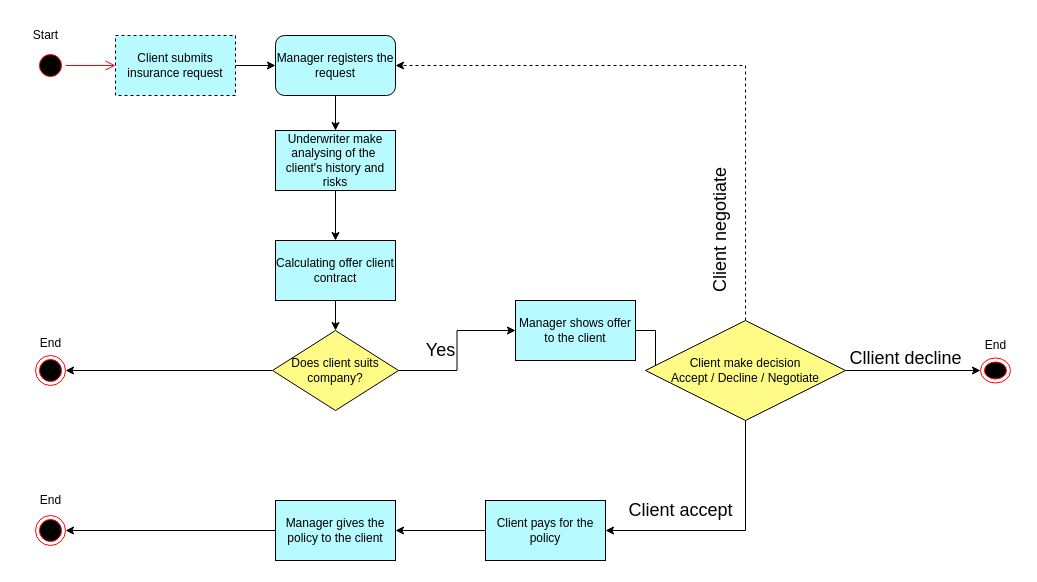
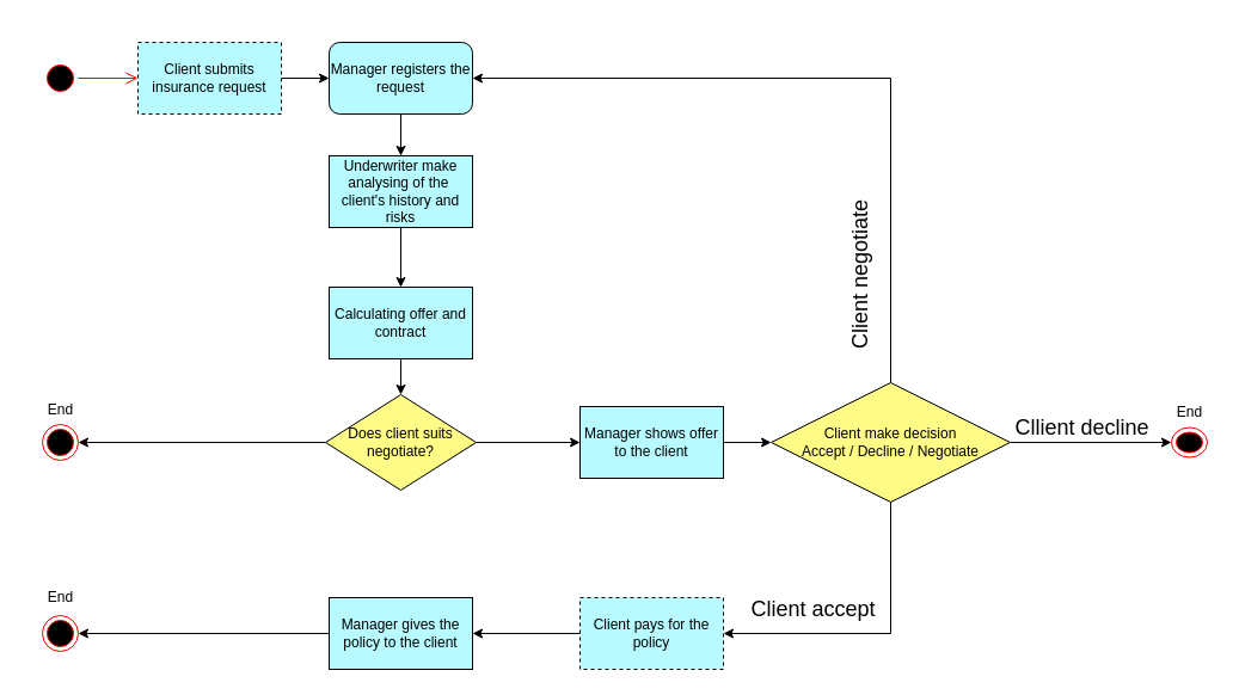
- <mxCell id="22" value="Start" style="text;html=1;align=center;verticalAlign=middle;resizable=0;points=[];autosize=1;strokeColor=none;fillColor=none;" vertex="1" parent="1"><mxGeometry x="20" y="20" width="50" height="30" as="geometry" /></mxCell>
- <mxCell id="17" style="edgeStyle=orthogonalEdgeStyle;rounded=0;orthogonalLoop=1;jettySize=auto;html=1;dashed=1;" edge="1" parent="1" source="18" target="5"><mxGeometry relative="1" as="geometry"><Array as="points"><mxPoint x="745" y="65" /></Array></mxGeometry></mxCell>
+ <mxCell id="17" style="edgeStyle=orthogonalEdgeStyle;rounded=0;orthogonalLoop=1;jettySize=auto;html=1;" edge="1" parent="1" source="18" target="5"><mxGeometry relative="1" as="geometry"><Array as="points"><mxPoint x="745" y="65" /></Array></mxGeometry></mxCell>
- <mxCell id="9" value="Calculating offer client contract" style="rounded=0;whiteSpace=wrap;html=1;fillColor=#B7FAFF;" vertex="1" parent="1"><mxGeometry x="275" y="240" width="120" height="60" as="geometry" /></mxCell>
+ <mxCell id="9" value="Calculating offer and contract" style="rounded=0;whiteSpace=wrap;html=1;fillColor=#B7FAFF;" vertex="1" parent="1"><mxGeometry x="275" y="240" width="120" height="60" as="geometry" /></mxCell>
- <mxCell id="14" value="Manager shows offer to the client" style="rounded=0;whiteSpace=wrap;html=1;fillColor=#B7FAFF;" vertex="1" parent="1"><mxGeometry x="515" y="300" width="120" height="60" as="geometry" /></mxCell>
+ <mxCell id="14" value="Manager shows offer to the client" style="rounded=0;whiteSpace=wrap;html=1;fillColor=#B7FAFF;" vertex="1" parent="1"><mxGeometry x="485" y="340" width="120" height="60" as="geometry" /></mxCell>
- <mxCell id="25" value="&lt;font style=&quot;font-size: 18px;&quot;&gt;Yes&lt;/font&gt;" style="text;html=1;align=center;verticalAlign=middle;resizable=0;points=[];autosize=1;strokeColor=none;fillColor=none;" vertex="1" parent="1"><mxGeometry x="415" y="330" width="50" height="40" as="geometry" /></mxCell>
- <mxCell id="12" value="Does client suits company?" style="rhombus;whiteSpace=wrap;html=1;fillColor=#FFFB87;" vertex="1" parent="1"><mxGeometry x="272" y="330" width="126" height="80" as="geometry" /></mxCell>
+ <mxCell id="12" value="Does client suits negotiate?" style="rhombus;whiteSpace=wrap;html=1;fillColor=#FFFB87;" vertex="1" parent="1"><mxGeometry x="272" y="330" width="126" height="80" as="geometry" /></mxCell>
- <mxCell id="30" value="Client pays for the policy" style="rounded=0;whiteSpace=wrap;html=1;fillColor=#B7FAFF;" vertex="1" parent="1"><mxGeometry x="485" y="500" width="120" height="60" as="geometry" /></mxCell>
+ <mxCell id="30" value="Client pays for the policy" style="rounded=0;whiteSpace=wrap;html=1;fillColor=#B7FAFF;dashed=1;" vertex="1" parent="1"><mxGeometry x="485" y="500" width="120" height="60" as="geometry" /></mxCell>
